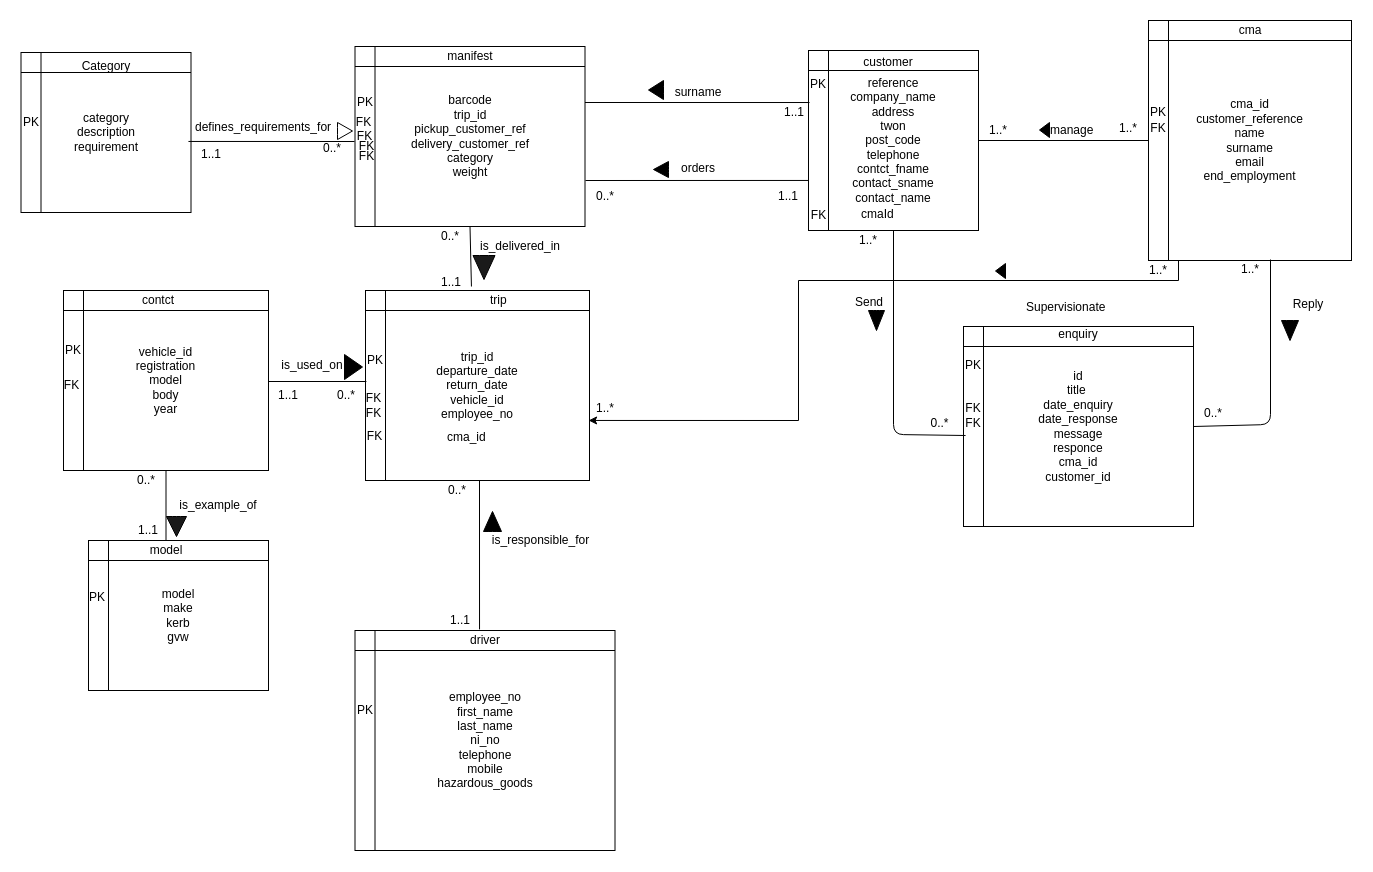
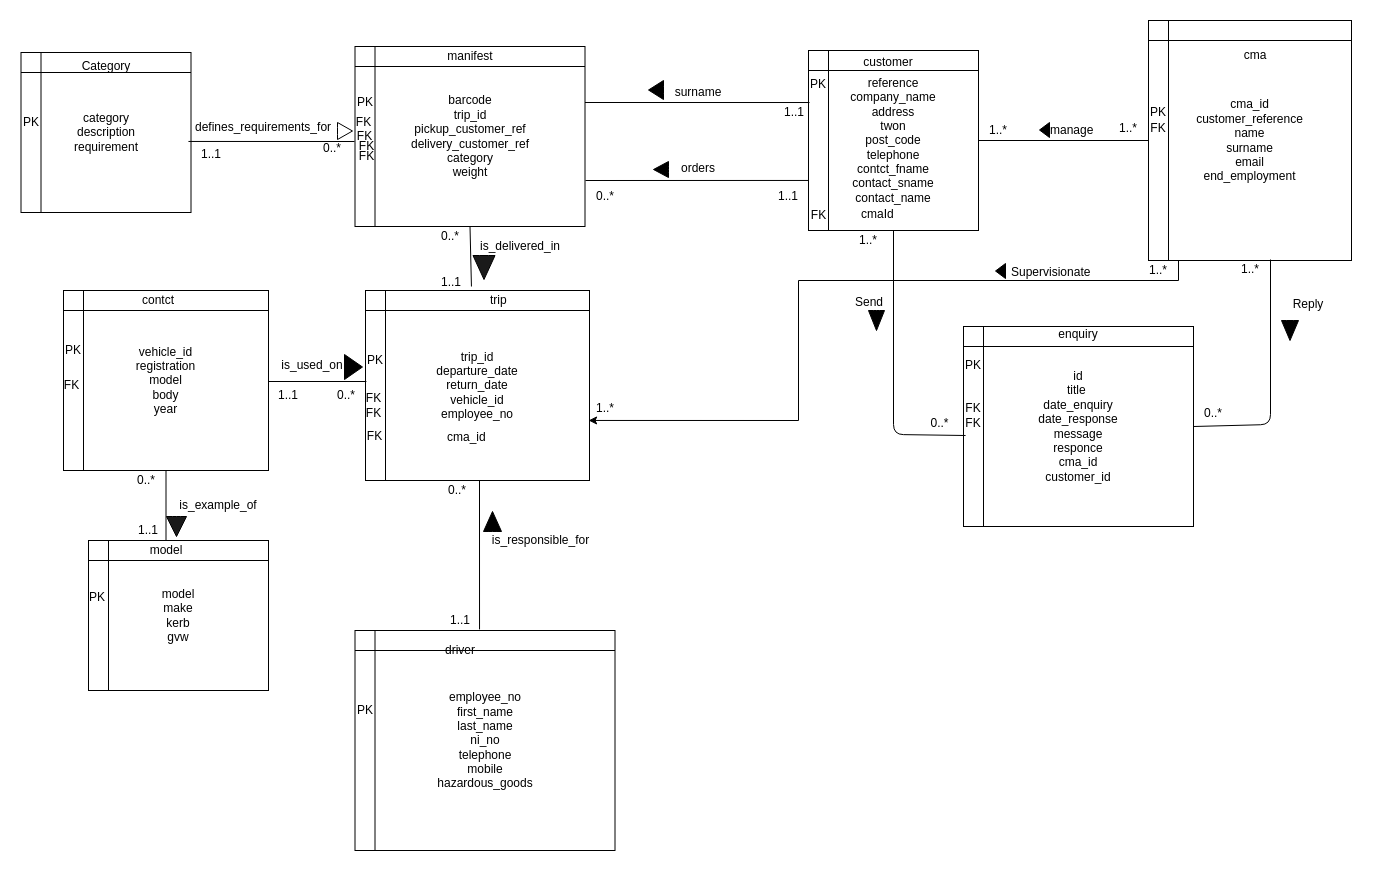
- <mxCell id="64" value="cma" style="text;html=1;strokeColor=none;fillColor=none;align=center;verticalAlign=middle;whiteSpace=wrap;rounded=0;" parent="1" vertex="1"><mxGeometry x="1229.5" y="20" width="40" height="20" as="geometry" /></mxCell>
+ <mxCell id="64" value="cma" style="text;html=1;strokeColor=none;fillColor=none;align=center;verticalAlign=middle;whiteSpace=wrap;rounded=0;" parent="1" vertex="1"><mxGeometry x="1234.5" y="45" width="40" height="20" as="geometry" /></mxCell>
- <mxCell id="96" value="Supervisionate" style="text;html=1;resizable=0;points=[];autosize=1;align=left;verticalAlign=top;spacingTop=-4;" vertex="1" parent="1"><mxGeometry x="1024" y="297" width="90" height="20" as="geometry" /></mxCell>
+ <mxCell id="96" value="Supervisionate" style="text;html=1;resizable=0;points=[];autosize=1;align=left;verticalAlign=top;spacingTop=-4;" vertex="1" parent="1"><mxGeometry x="1009" y="262" width="90" height="20" as="geometry" /></mxCell>
- <mxCell id="12" value="driver" style="text;html=1;strokeColor=none;fillColor=none;align=center;verticalAlign=middle;whiteSpace=wrap;rounded=0;" parent="1" vertex="1"><mxGeometry x="464.5" y="630" width="40" height="20" as="geometry" /></mxCell>
+ <mxCell id="12" value="driver" style="text;html=1;strokeColor=none;fillColor=none;align=center;verticalAlign=middle;whiteSpace=wrap;rounded=0;" parent="1" vertex="1"><mxGeometry x="439.5" y="640" width="40" height="20" as="geometry" /></mxCell>
